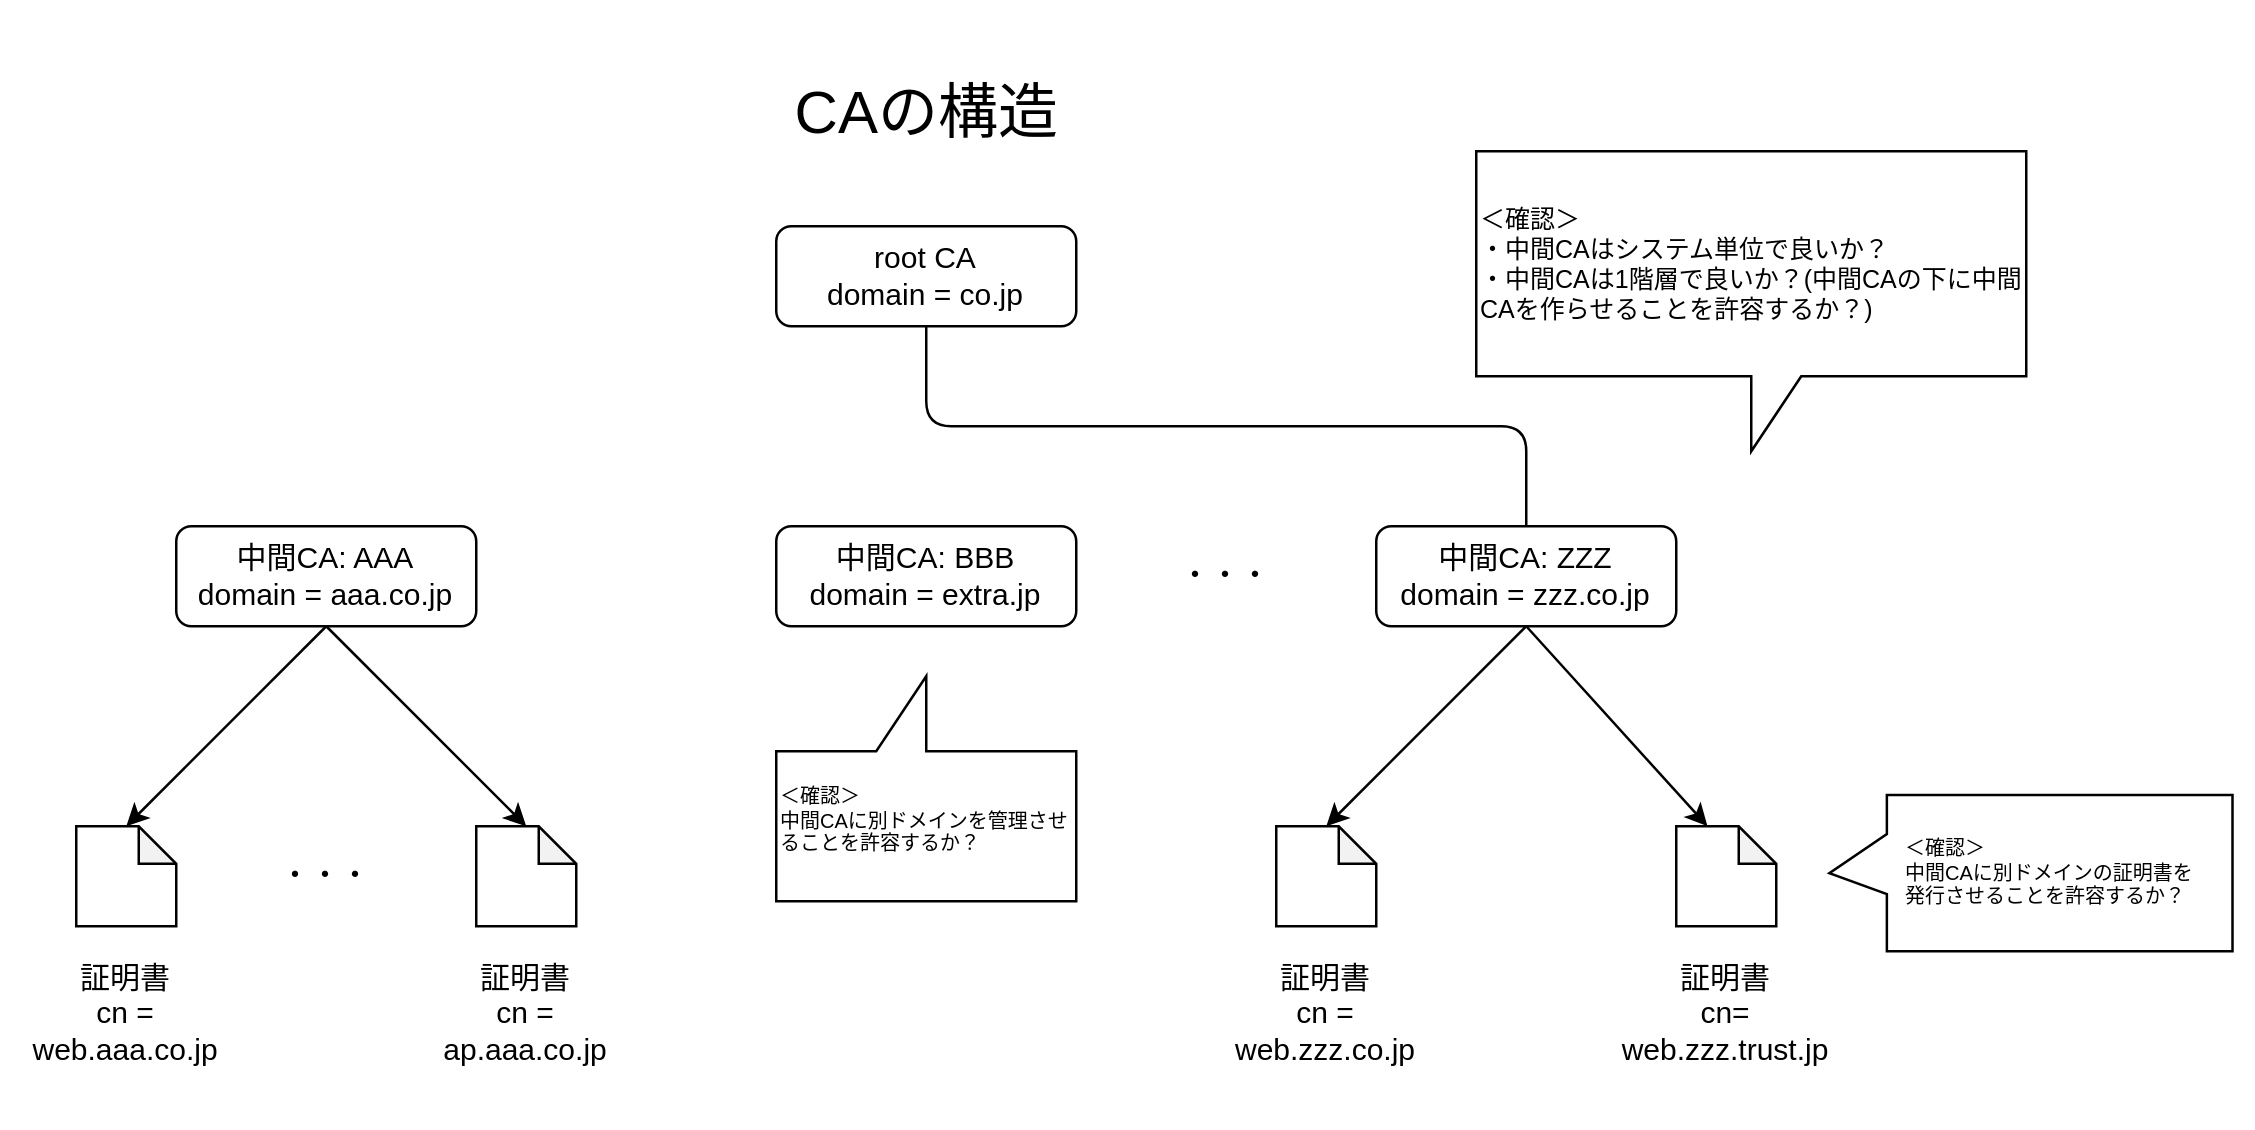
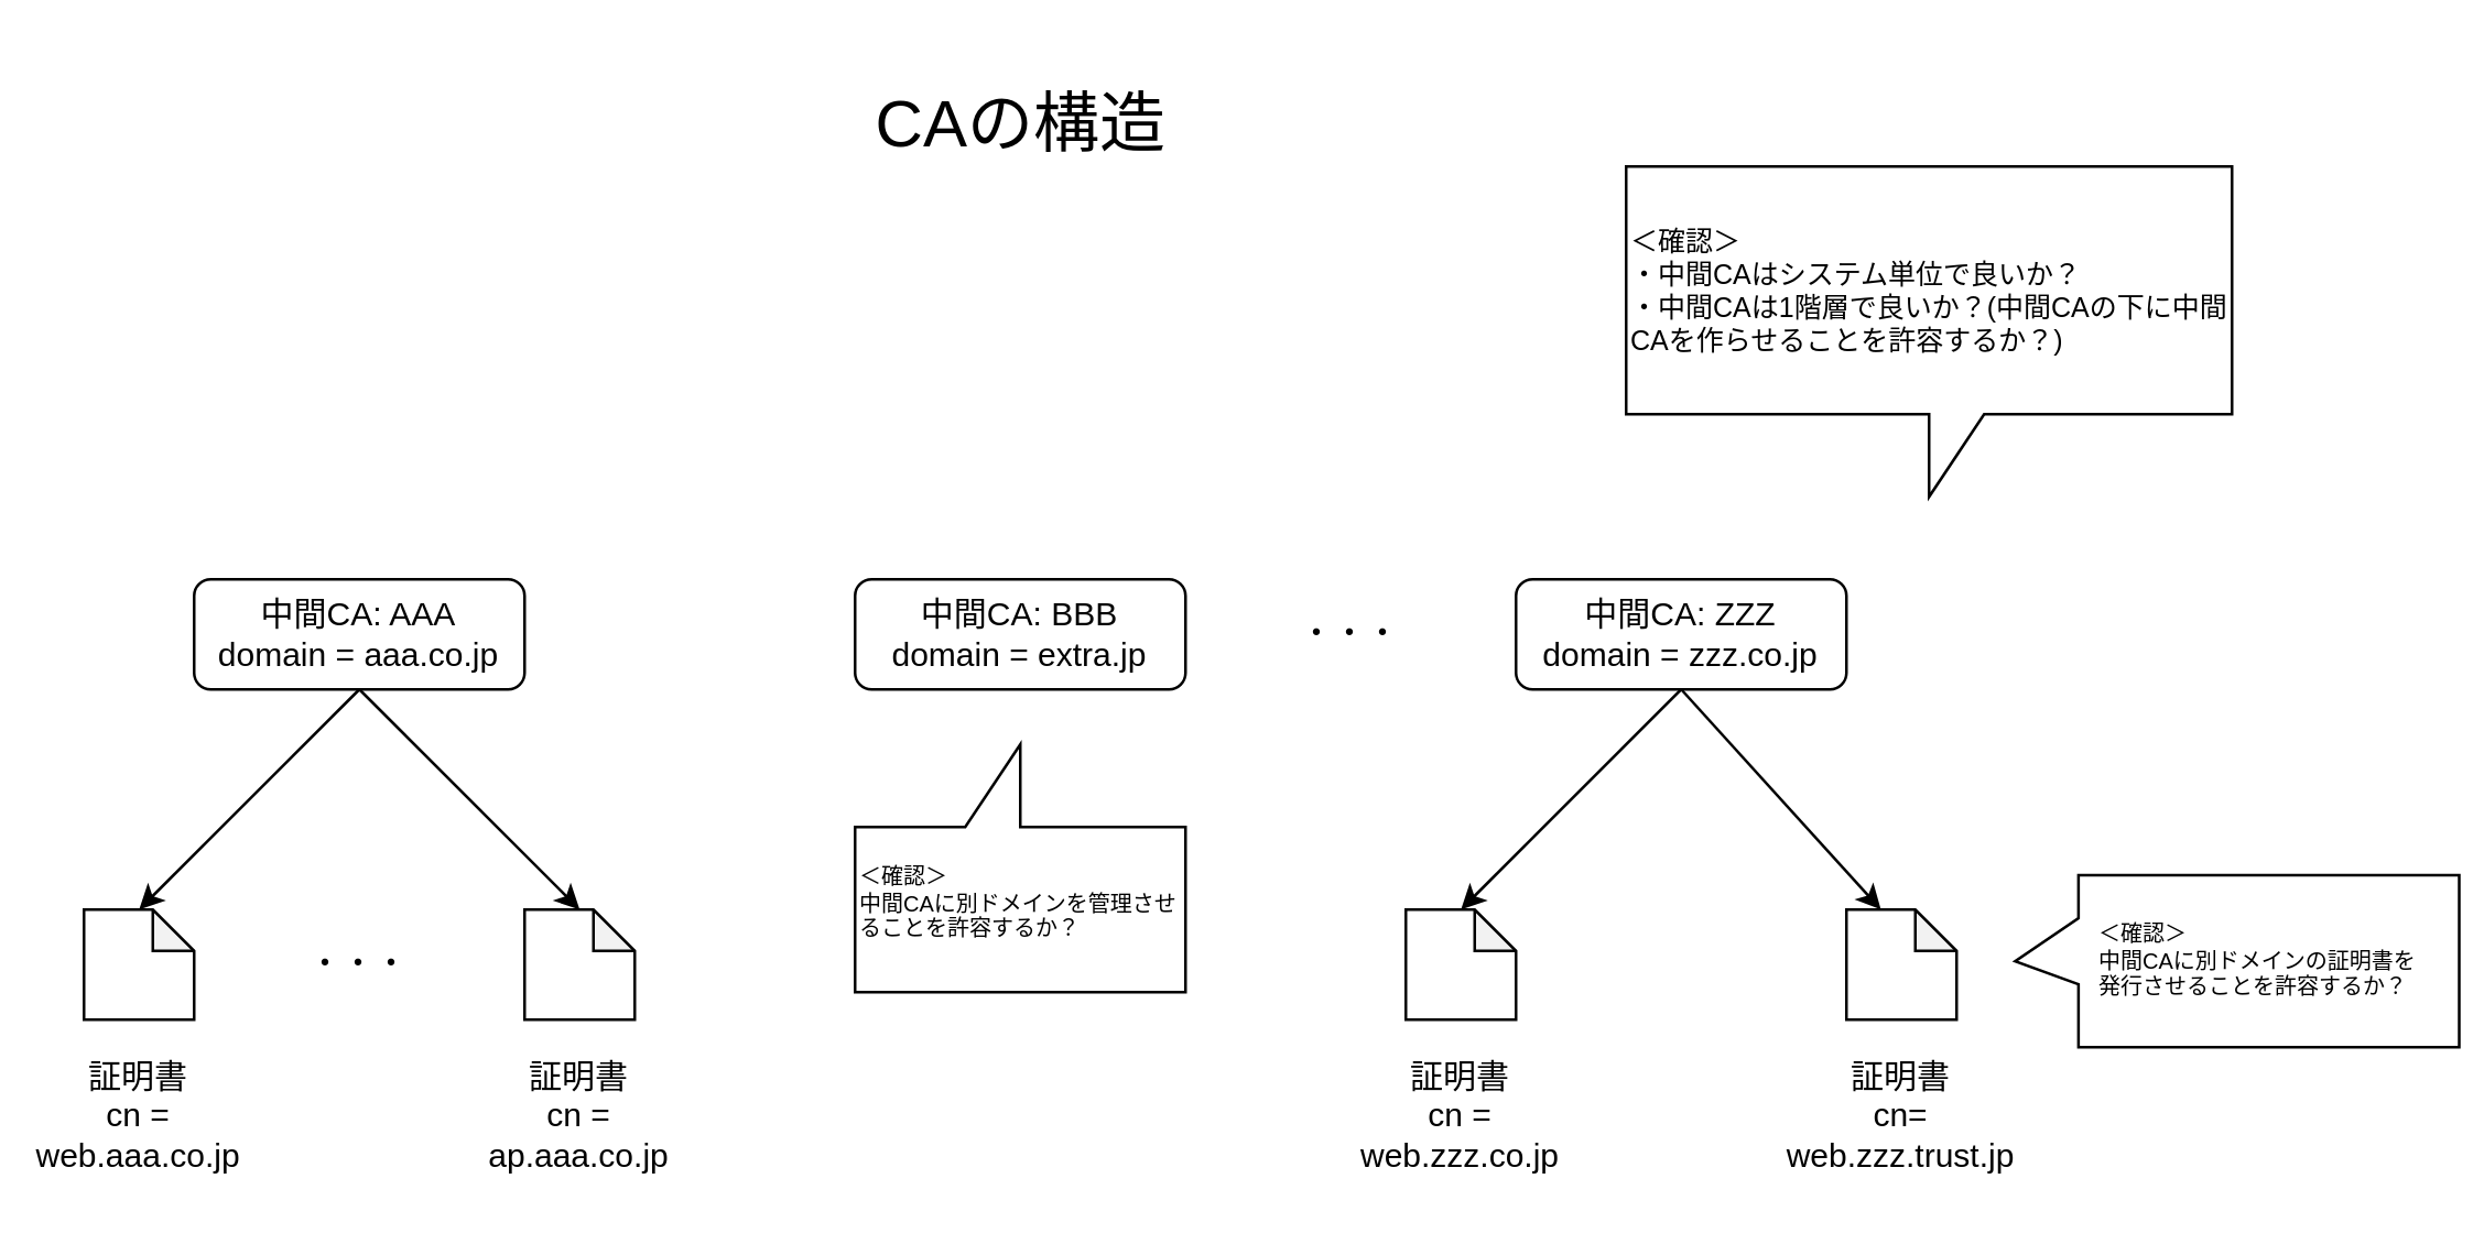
- <mxCell id="2" value="root CA&lt;br&gt;domain = co.jp" style="rounded=1;whiteSpace=wrap;html=1;" parent="1" vertex="1"><mxGeometry x="310" y="90" width="120" height="40" as="geometry" /></mxCell>
- <mxCell id="10" value="" style="endArrow=none;html=1;entryX=0.5;entryY=1;entryDx=0;entryDy=0;exitX=0.5;exitY=0;exitDx=0;exitDy=0;" parent="1" source="8" target="2" edge="1"><mxGeometry width="50" height="50" relative="1" as="geometry"><mxPoint x="220" y="220" as="sourcePoint" /><mxPoint x="220" y="140" as="targetPoint" /><Array as="points"><mxPoint x="610" y="170" /><mxPoint x="370" y="170" /></Array></mxGeometry></mxCell>
